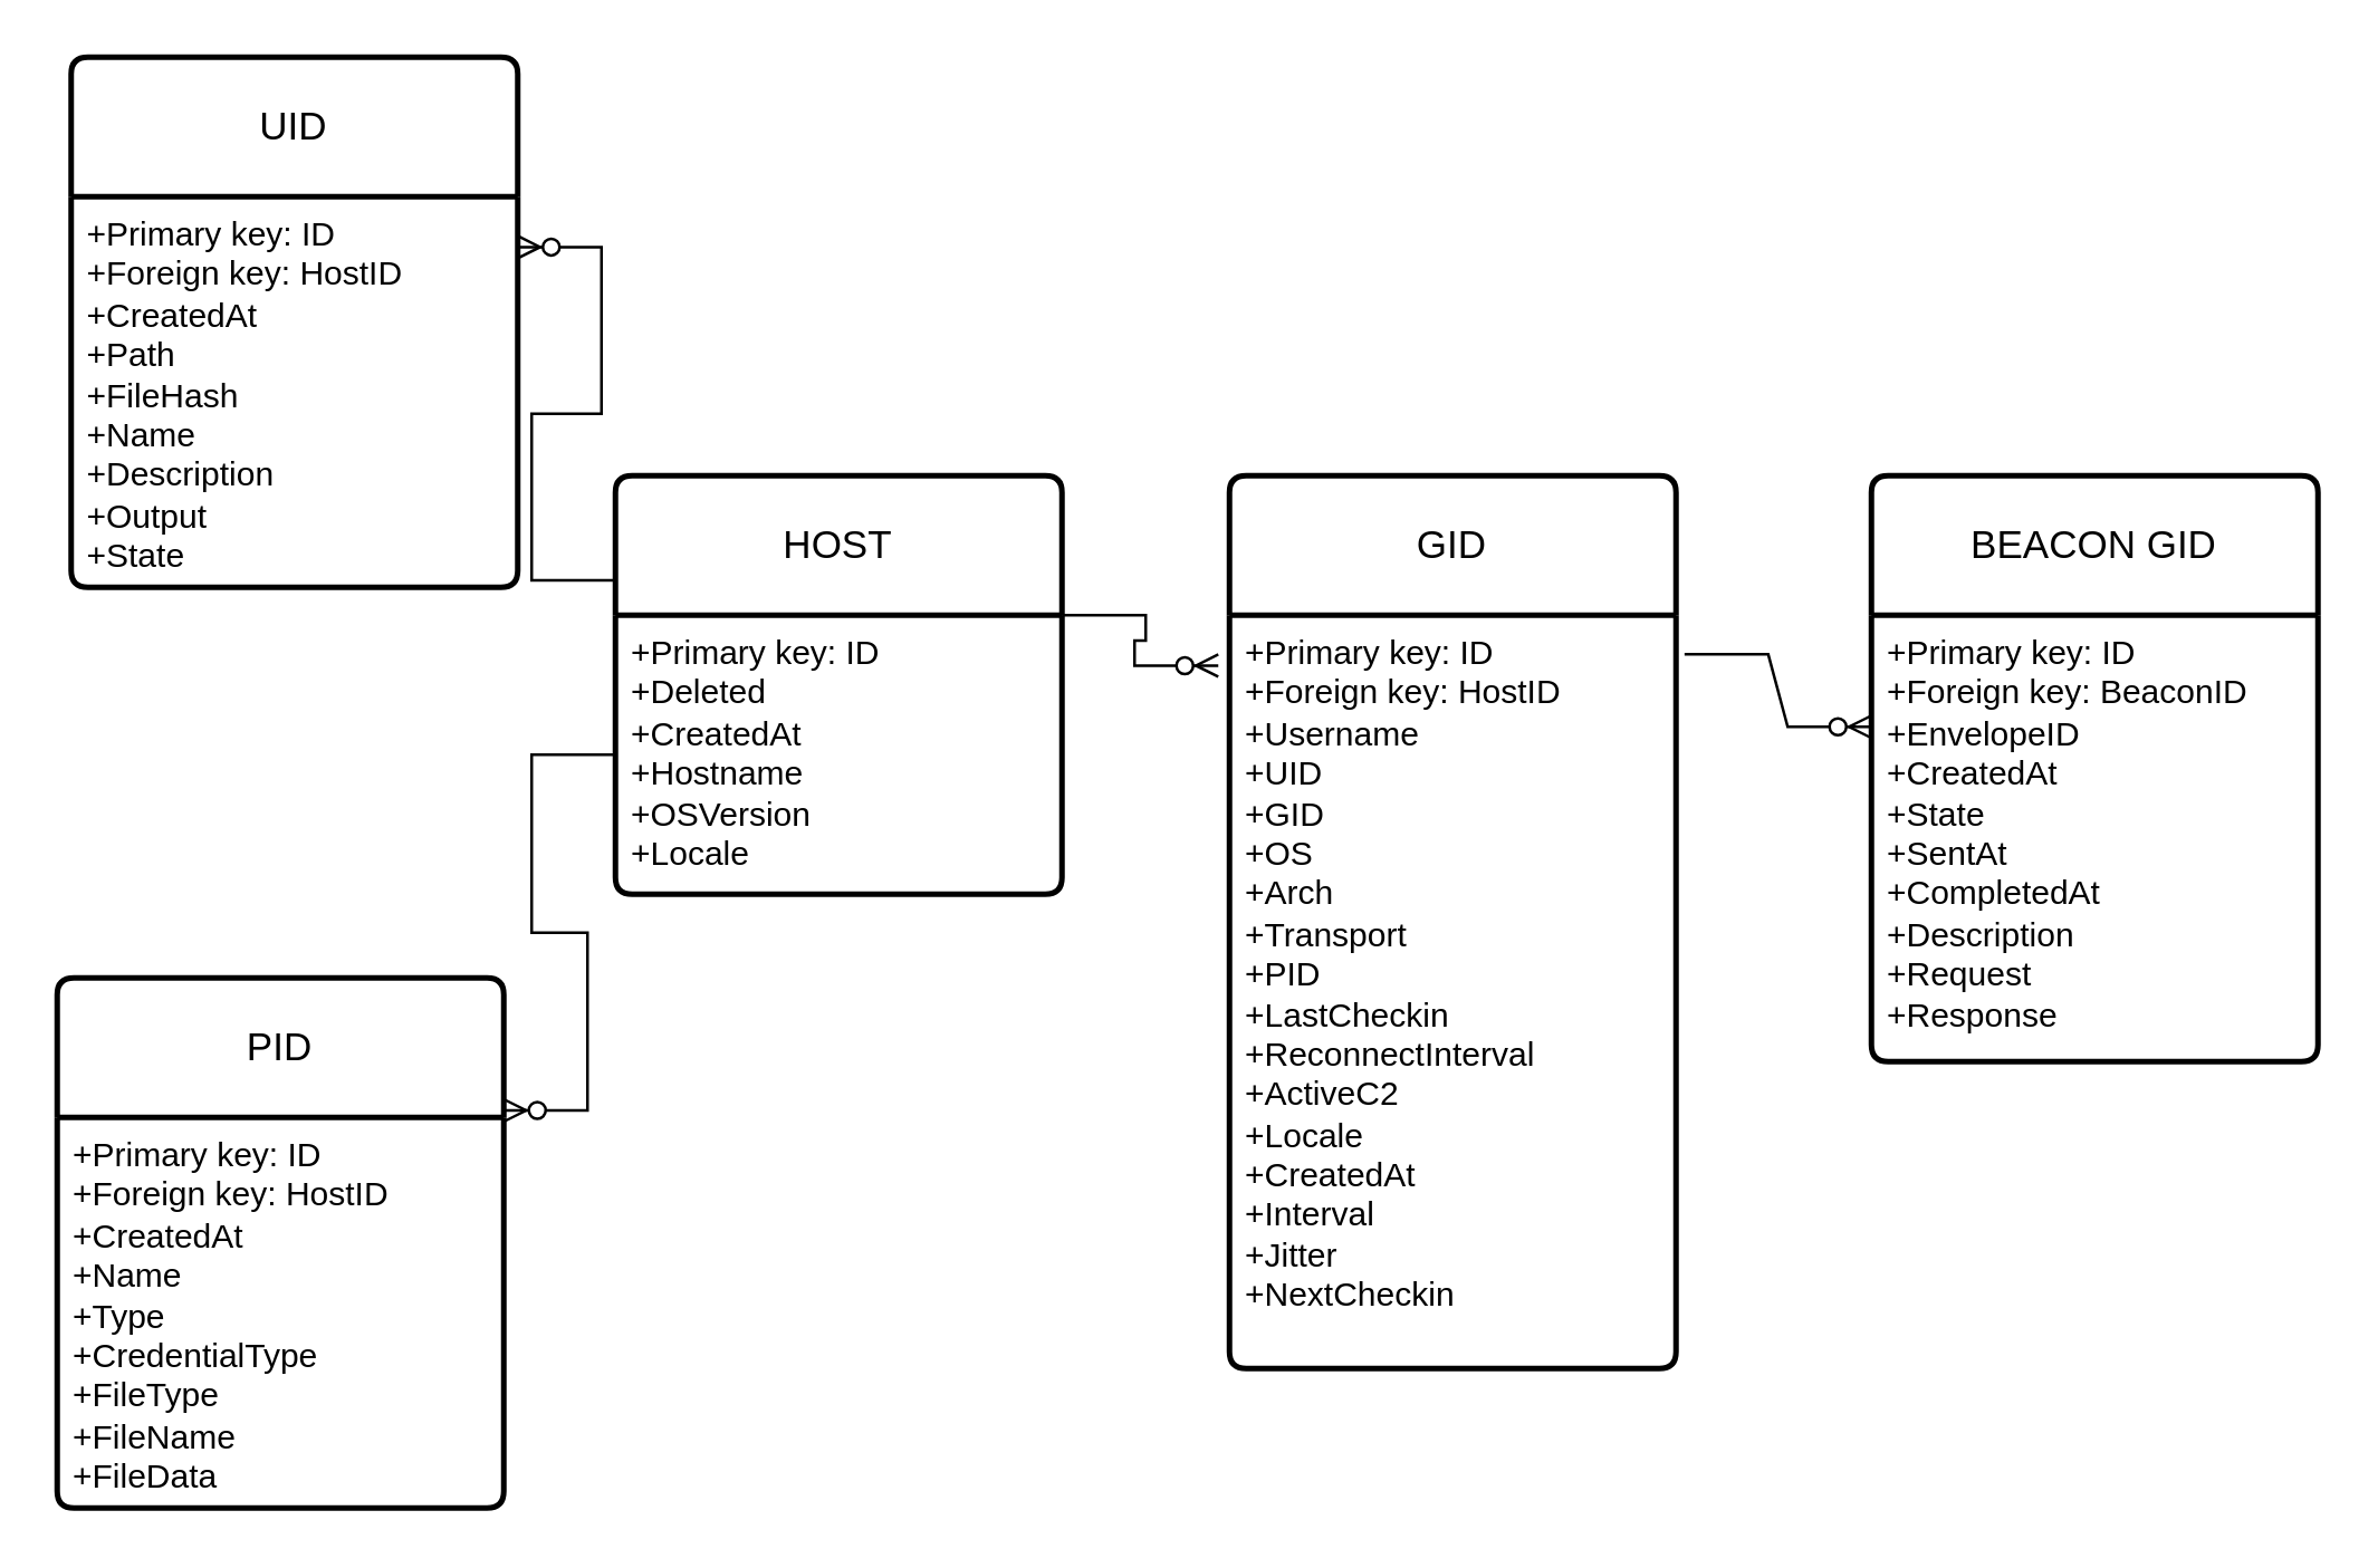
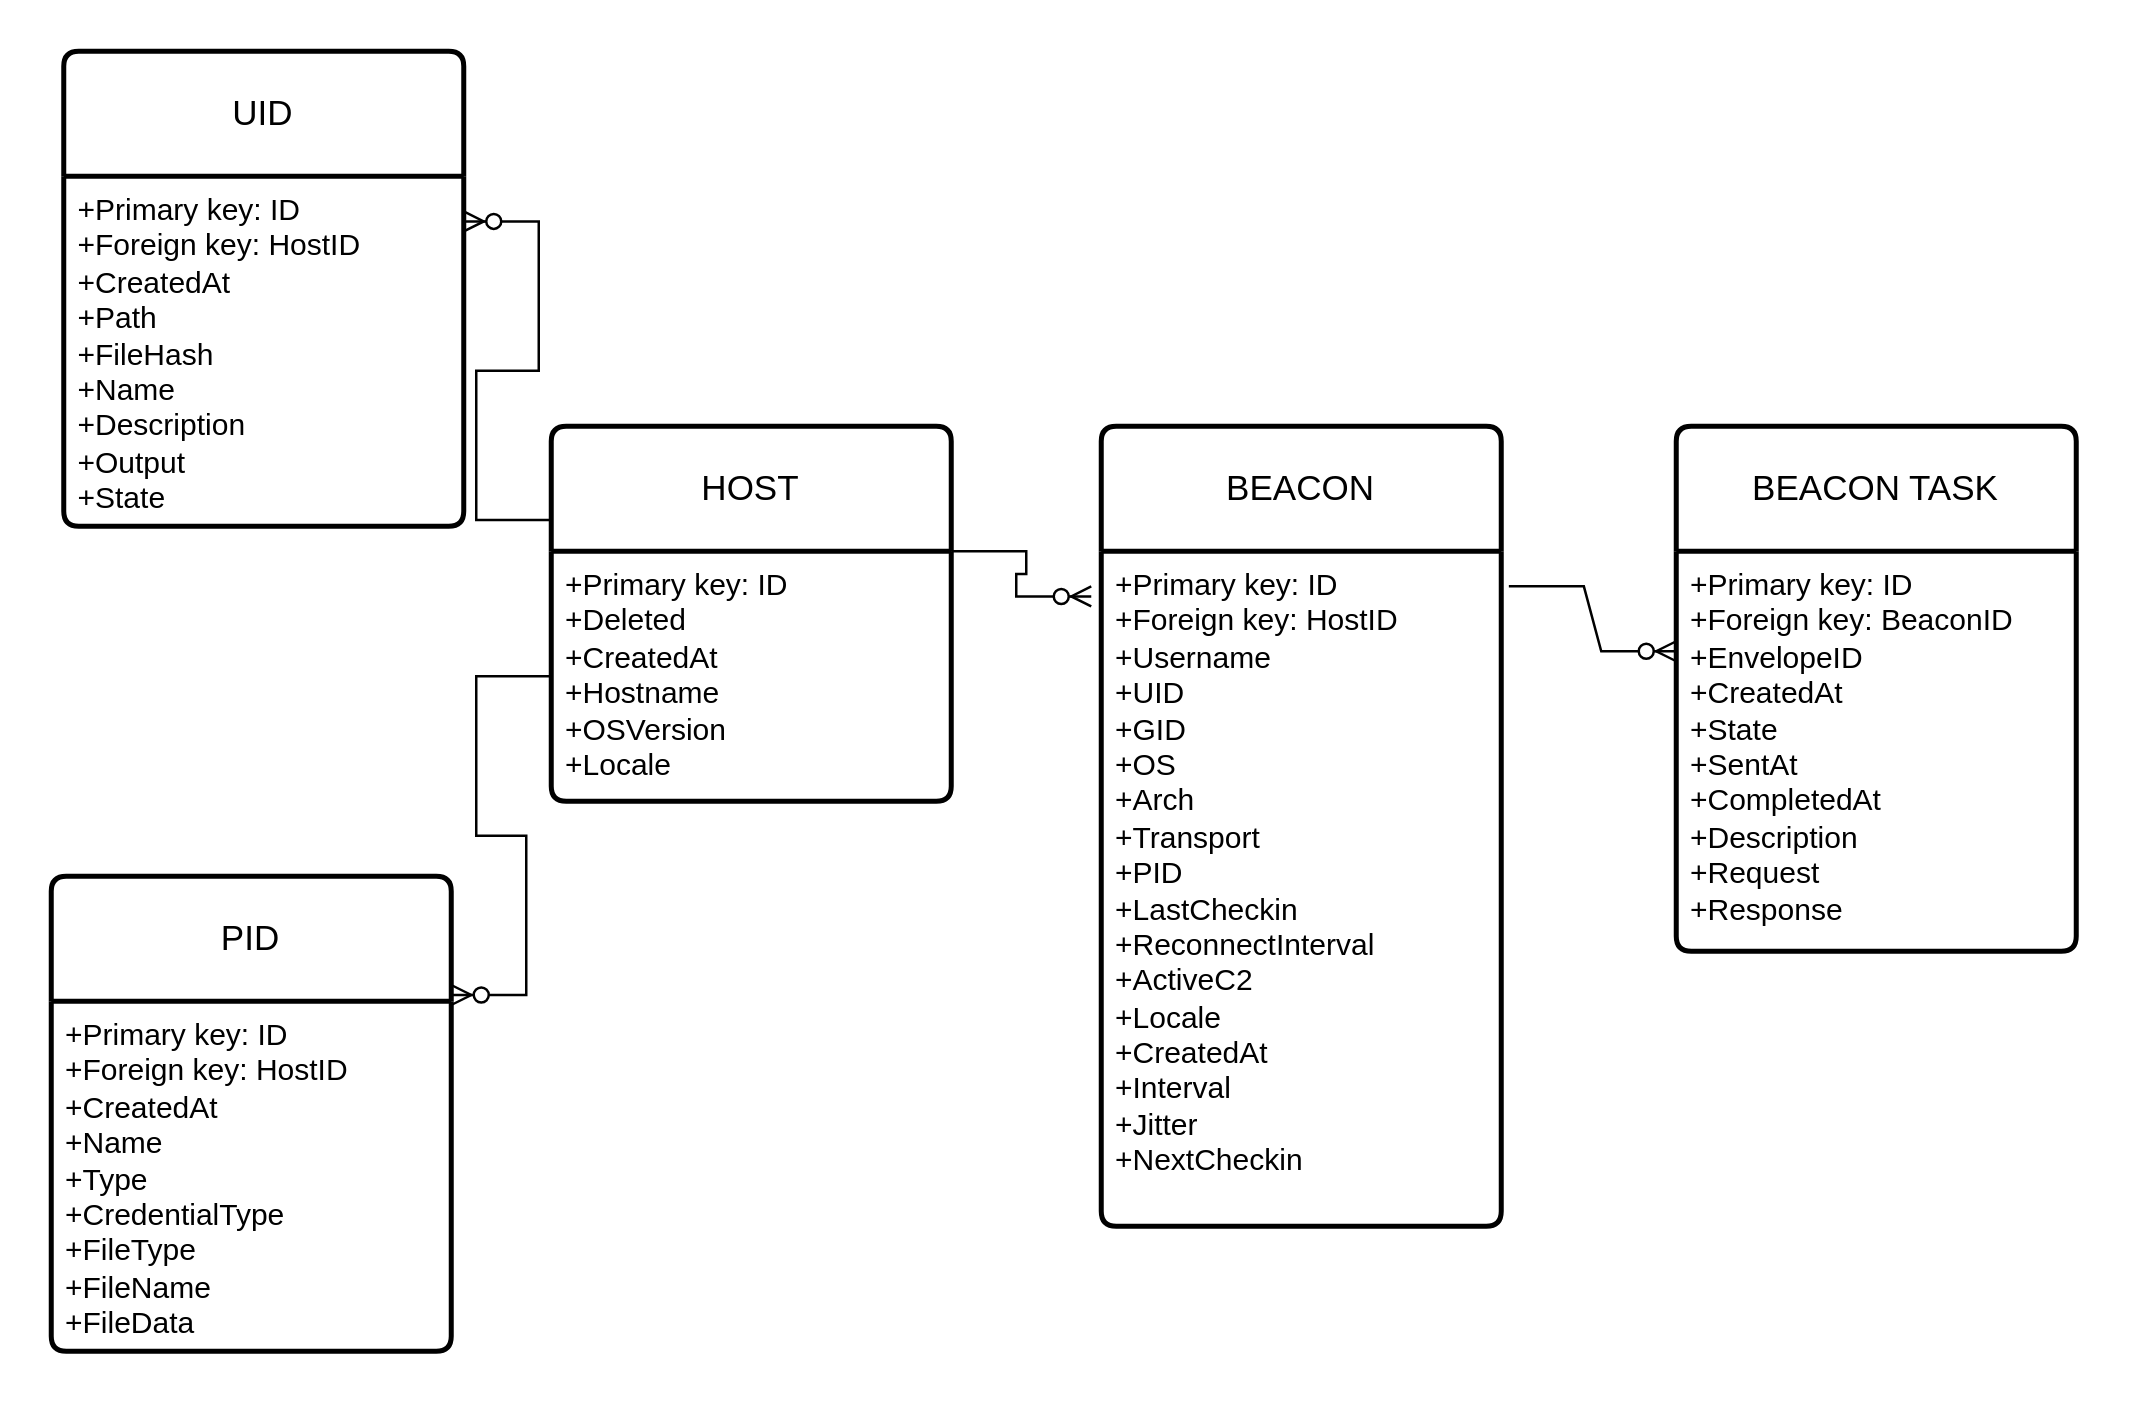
- <mxCell id="6" value="GID" style="swimlane;childLayout=stackLayout;horizontal=1;startSize=50;horizontalStack=0;rounded=1;fontSize=14;fontStyle=0;strokeWidth=2;resizeParent=0;resizeLast=1;shadow=0;dashed=0;align=center;arcSize=4;whiteSpace=wrap;html=1;" vertex="1" parent="1"><mxGeometry x="440" y="170" width="160" height="320" as="geometry" /></mxCell>
+ <mxCell id="6" value="BEACON" style="swimlane;childLayout=stackLayout;horizontal=1;startSize=50;horizontalStack=0;rounded=1;fontSize=14;fontStyle=0;strokeWidth=2;resizeParent=0;resizeLast=1;shadow=0;dashed=0;align=center;arcSize=4;whiteSpace=wrap;html=1;" vertex="1" parent="1"><mxGeometry x="440" y="170" width="160" height="320" as="geometry" /></mxCell>
- <mxCell id="8" value="BEACON GID" style="swimlane;childLayout=stackLayout;horizontal=1;startSize=50;horizontalStack=0;rounded=1;fontSize=14;fontStyle=0;strokeWidth=2;resizeParent=0;resizeLast=1;shadow=0;dashed=0;align=center;arcSize=4;whiteSpace=wrap;html=1;" vertex="1" parent="1"><mxGeometry x="670" y="170" width="160" height="210" as="geometry" /></mxCell>
+ <mxCell id="8" value="BEACON TASK" style="swimlane;childLayout=stackLayout;horizontal=1;startSize=50;horizontalStack=0;rounded=1;fontSize=14;fontStyle=0;strokeWidth=2;resizeParent=0;resizeLast=1;shadow=0;dashed=0;align=center;arcSize=4;whiteSpace=wrap;html=1;" vertex="1" parent="1"><mxGeometry x="670" y="170" width="160" height="210" as="geometry" /></mxCell>
